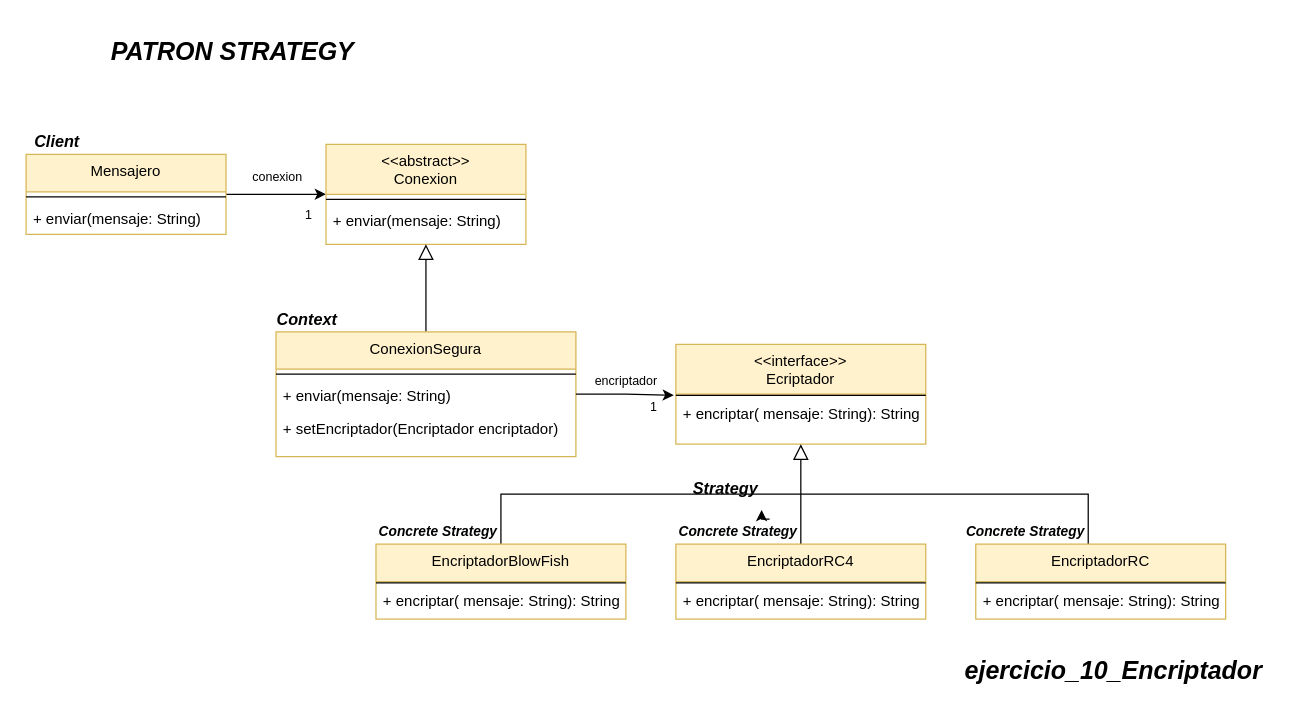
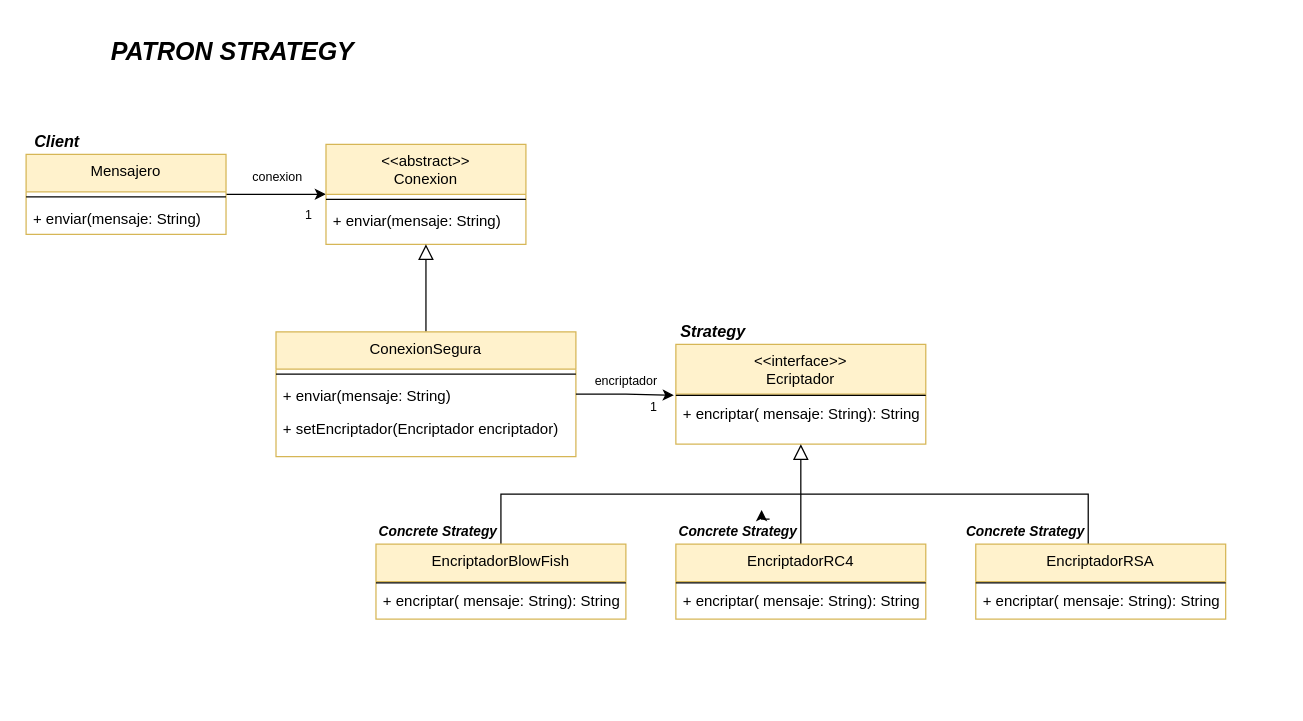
- <mxCell id="39" value="&lt;font size=&quot;1&quot; style=&quot;&quot;&gt;&lt;b style=&quot;&quot;&gt;&lt;i style=&quot;font-size: 13px;&quot;&gt;Context&lt;/i&gt;&lt;/b&gt;&lt;/font&gt;" style="text;html=1;align=center;verticalAlign=middle;whiteSpace=wrap;rounded=0;" vertex="1" parent="1"><mxGeometry x="220" y="245" width="50" height="20" as="geometry" /></mxCell>
- <mxCell id="38" value="&lt;font size=&quot;1&quot; style=&quot;&quot;&gt;&lt;b style=&quot;&quot;&gt;&lt;i style=&quot;font-size: 13px;&quot;&gt;Strategy&lt;/i&gt;&lt;/b&gt;&lt;/font&gt;" style="text;html=1;align=center;verticalAlign=middle;whiteSpace=wrap;rounded=0;" vertex="1" parent="1"><mxGeometry x="550" y="380" width="60" height="20" as="geometry" /></mxCell>
+ <mxCell id="38" value="&lt;font size=&quot;1&quot; style=&quot;&quot;&gt;&lt;b style=&quot;&quot;&gt;&lt;i style=&quot;font-size: 13px;&quot;&gt;Strategy&lt;/i&gt;&lt;/b&gt;&lt;/font&gt;" style="text;html=1;align=center;verticalAlign=middle;whiteSpace=wrap;rounded=0;" vertex="1" parent="1"><mxGeometry y="255" width="60" height="20" as="geometry" x="540" /></mxCell>
- <mxCell id="30" value="EncriptadorRC" style="swimlane;fontStyle=0;align=center;verticalAlign=top;childLayout=stackLayout;horizontal=1;startSize=30;horizontalStack=0;resizeParent=1;resizeLast=0;collapsible=1;marginBottom=0;rounded=0;shadow=0;strokeWidth=1;fillColor=#fff2cc;strokeColor=#d6b656;" vertex="1" parent="1"><mxGeometry x="780" y="435" width="200" height="60" as="geometry"><mxRectangle x="110" y="-20" width="160" height="26" as="alternateBounds" /></mxGeometry></mxCell>
+ <mxCell id="30" value="EncriptadorRSA" style="swimlane;fontStyle=0;align=center;verticalAlign=top;childLayout=stackLayout;horizontal=1;startSize=30;horizontalStack=0;resizeParent=1;resizeLast=0;collapsible=1;marginBottom=0;rounded=0;shadow=0;strokeWidth=1;fillColor=#fff2cc;strokeColor=#d6b656;" vertex="1" parent="1"><mxGeometry x="780" y="435" width="200" height="60" as="geometry"><mxRectangle x="110" y="-20" width="160" height="26" as="alternateBounds" /></mxGeometry></mxCell>
- <mxCell id="46" value="&lt;b style=&quot;&quot;&gt;&lt;i&gt;&lt;font style=&quot;font-size: 20px;&quot;&gt;ejercicio_10_Encriptador&lt;/font&gt;&lt;/i&gt;&lt;/b&gt;" style="text;html=1;align=center;verticalAlign=middle;resizable=0;points=[];autosize=1;strokeColor=none;fillColor=none;" vertex="1" parent="1"><mxGeometry x="760" y="515" width="260" height="40" as="geometry" /></mxCell>
